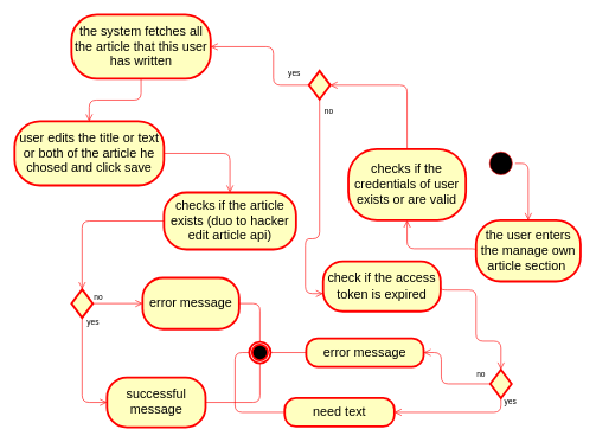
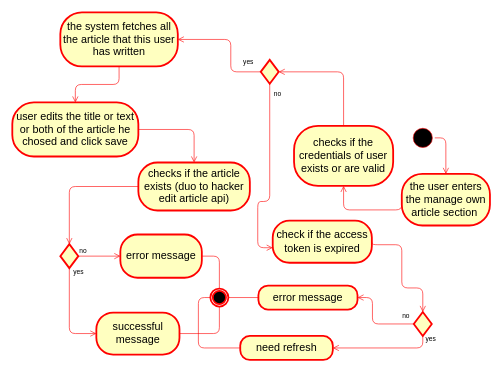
- <mxCell id="18" value="&lt;span style=&quot;font-size: 18px;&quot;&gt;the user enters the manage own article section&amp;nbsp;&lt;/span&gt;" style="rounded=1;whiteSpace=wrap;html=1;arcSize=40;fontColor=#000000;fillColor=#ffffc0;strokeColor=#ff0000;strokeWidth=3;" vertex="1" parent="1"><mxGeometry x="668.87" y="309" width="146.88" height="86" as="geometry" /></mxCell>
+ <mxCell id="18" value="&lt;span style=&quot;font-size: 18px;&quot;&gt;the user enters the manage own article section&amp;nbsp;&lt;/span&gt;" style="rounded=1;whiteSpace=wrap;html=1;arcSize=40;fontColor=#000000;fillColor=#ffffc0;strokeColor=#ff0000;strokeWidth=3;" vertex="1" parent="1"><mxGeometry x="668.87" y="289" width="146.88" height="86" as="geometry" /></mxCell>
- <mxCell id="5" value="successful message" style="rounded=1;whiteSpace=wrap;html=1;arcSize=40;fontColor=#000000;fillColor=#ffffc0;strokeColor=#ff0000;strokeWidth=3;fontFamily=Helvetica;fontSize=18;align=center;" parent="1" vertex="1"><mxGeometry x="150" y="530" width="138.5" height="70" as="geometry" /></mxCell>
+ <mxCell id="5" value="successful message" style="rounded=1;whiteSpace=wrap;html=1;arcSize=40;fontColor=#000000;fillColor=#ffffc0;strokeColor=#ff0000;strokeWidth=3;fontFamily=Helvetica;fontSize=18;align=center;" parent="1" vertex="1"><mxGeometry x="160" y="520" width="138.5" height="70" as="geometry" /></mxCell>
- <mxCell id="30" value="need text" style="rounded=1;whiteSpace=wrap;html=1;arcSize=40;fontColor=#000000;fillColor=#ffffc0;strokeColor=#ff0000;strokeWidth=3;fontSize=18;" vertex="1" parent="1"><mxGeometry x="399.75" y="559" width="154.25" height="40" as="geometry" /></mxCell>
+ <mxCell id="30" value="need refresh" style="rounded=1;whiteSpace=wrap;html=1;arcSize=40;fontColor=#000000;fillColor=#ffffc0;strokeColor=#ff0000;strokeWidth=3;fontSize=18;" vertex="1" parent="1"><mxGeometry x="399.75" y="559" width="154.25" height="40" as="geometry" /></mxCell>
